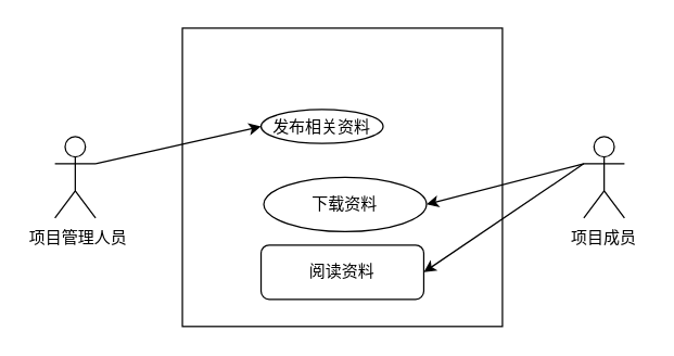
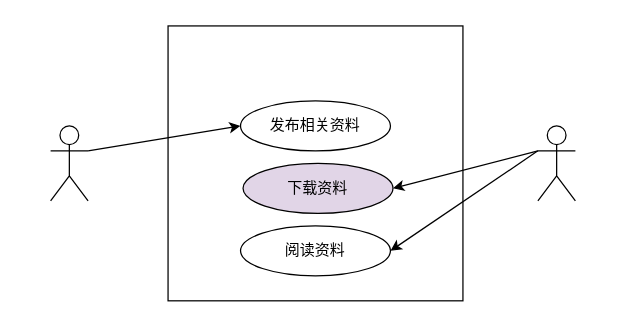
- <mxCell id="3" value="发布相关资料" style="ellipse;whiteSpace=wrap;html=1;" vertex="1" parent="1"><mxGeometry x="192" y="80" width="90" height="25" as="geometry" /></mxCell>
+ <mxCell id="3" value="发布相关资料" style="ellipse;whiteSpace=wrap;html=1;" vertex="1" parent="1"><mxGeometry x="192" y="80" width="120" height="40" as="geometry" /></mxCell>
- <mxCell id="4" value="下载资料" style="ellipse;whiteSpace=wrap;html=1;" vertex="1" parent="1"><mxGeometry x="194" y="130" width="120" height="40" as="geometry" /></mxCell>
+ <mxCell id="4" value="下载资料" style="ellipse;whiteSpace=wrap;html=1;fillColor=#e1d5e7;" vertex="1" parent="1"><mxGeometry x="194" y="130" width="120" height="40" as="geometry" /></mxCell>
- <mxCell id="7" value="项目管理人员" style="text;html=1;strokeColor=none;fillColor=none;align=center;verticalAlign=middle;whiteSpace=wrap;rounded=0;" vertex="1" parent="1"><mxGeometry x="20" y="160" width="75" height="30" as="geometry" /></mxCell>
- <mxCell id="9" value="项目成员" style="text;html=1;strokeColor=none;fillColor=none;align=center;verticalAlign=middle;whiteSpace=wrap;rounded=0;" vertex="1" parent="1"><mxGeometry x="415" y="160" width="60" height="30" as="geometry" /></mxCell>
- <mxCell id="5" value="阅读资料" style="whiteSpace=wrap;html=1;rounded=1;" vertex="1" parent="1"><mxGeometry x="192" y="180" width="120" height="40" as="geometry" /></mxCell>
+ <mxCell id="5" value="阅读资料" style="ellipse;whiteSpace=wrap;html=1;" vertex="1" parent="1"><mxGeometry x="192" y="180" width="120" height="40" as="geometry" /></mxCell>
